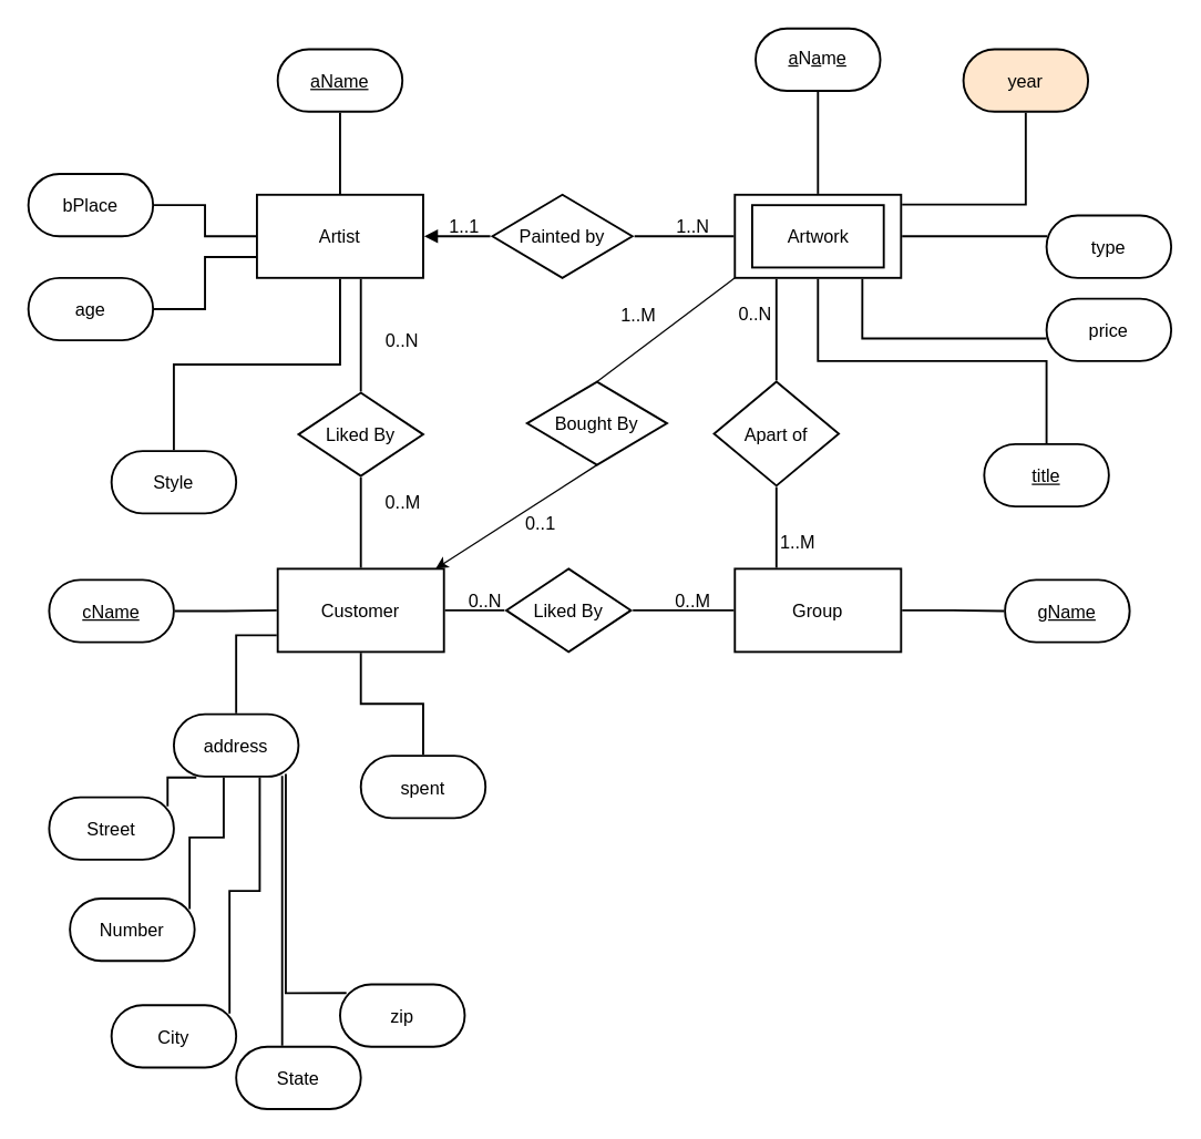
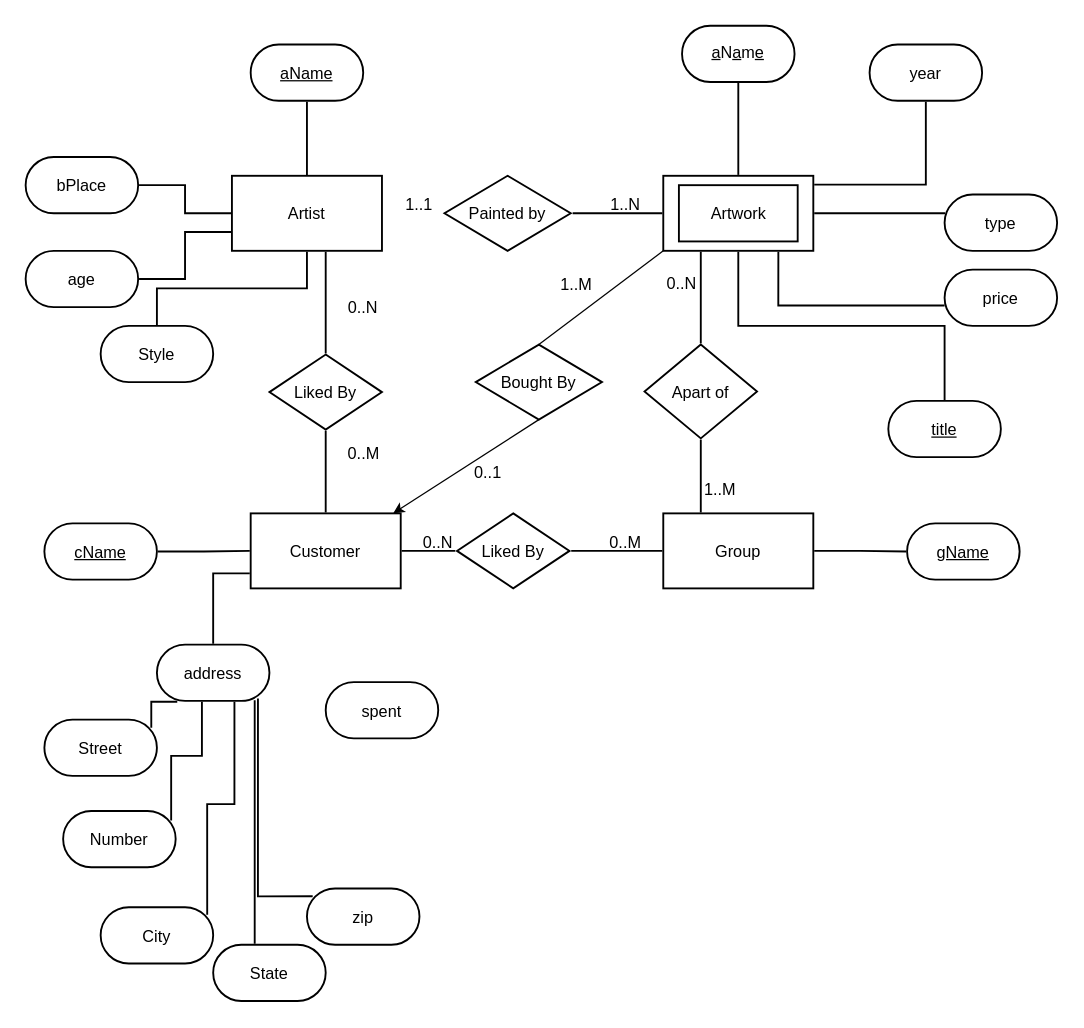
- <mxCell id="14" value="year" style="html=1;overflow=block;blockSpacing=1;whiteSpace=wrap;rounded=1;arcSize=50;whiteSpace=wrap;fontSize=13;fontColor=#000000;spacing=3.8;strokeOpacity=100;strokeWidth=1.5;fillColor=#ffe6cc;" parent="1" vertex="1"><mxGeometry x="695" y="35" width="90" height="45" as="geometry" /></mxCell>
+ <mxCell id="14" value="year" style="html=1;overflow=block;blockSpacing=1;whiteSpace=wrap;rounded=1;arcSize=50;whiteSpace=wrap;fontSize=13;fontColor=#000000;spacing=3.8;strokeOpacity=100;strokeWidth=1.5;" parent="1" vertex="1"><mxGeometry x="695" y="35" width="90" height="45" as="geometry" /></mxCell>
- <mxCell id="53" value="" style="html=1;jettySize=18;whiteSpace=wrap;fontSize=13;strokeOpacity=100;strokeWidth=1.5;rounded=1;arcSize=0;edgeStyle=orthogonalEdgeStyle;startArrow=none;;endArrow=block;endFill=1;;exitX=-0.015;exitY=0.5;exitPerimeter=0;entryX=1.006;entryY=0.5;entryPerimeter=0;" parent="1" source="50" target="2" edge="1"><mxGeometry width="100" height="100" relative="1" as="geometry"><Array as="points" /></mxGeometry></mxCell>
- <mxCell id="9" value="Style" style="html=1;overflow=block;blockSpacing=1;whiteSpace=wrap;rounded=1;arcSize=50;whiteSpace=wrap;fontSize=13;fontColor=#000000;spacing=3.8;strokeOpacity=100;strokeWidth=1.5;" parent="1" vertex="1"><mxGeometry x="80" y="325" width="90" height="45" as="geometry" /></mxCell>
+ <mxCell id="9" value="Style" style="html=1;overflow=block;blockSpacing=1;whiteSpace=wrap;rounded=1;arcSize=50;whiteSpace=wrap;fontSize=13;fontColor=#000000;spacing=3.8;strokeOpacity=100;strokeWidth=1.5;" parent="1" vertex="1"><mxGeometry x="80" y="260" width="90" height="45" as="geometry" /></mxCell>
- <mxCell id="41" value="" style="html=1;jettySize=18;whiteSpace=wrap;fontSize=13;strokeOpacity=100;strokeWidth=1.5;rounded=1;arcSize=0;edgeStyle=orthogonalEdgeStyle;startArrow=none;;endArrow=none;;exitX=0.5;exitY=1.013;exitPerimeter=0;entryX=0.5;entryY=-0.017;entryPerimeter=0;" parent="1" source="25" target="39" edge="1"><mxGeometry width="100" height="100" relative="1" as="geometry"><Array as="points" /></mxGeometry></mxCell>
